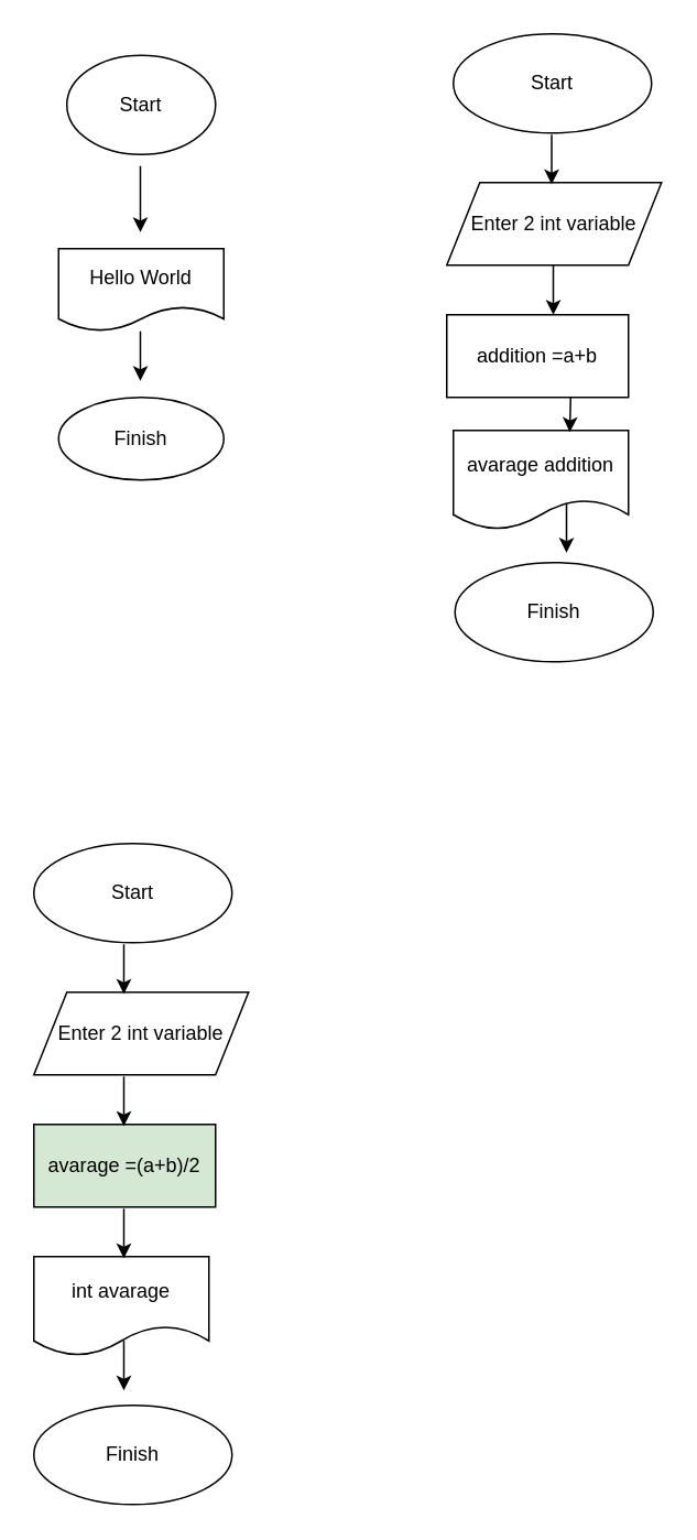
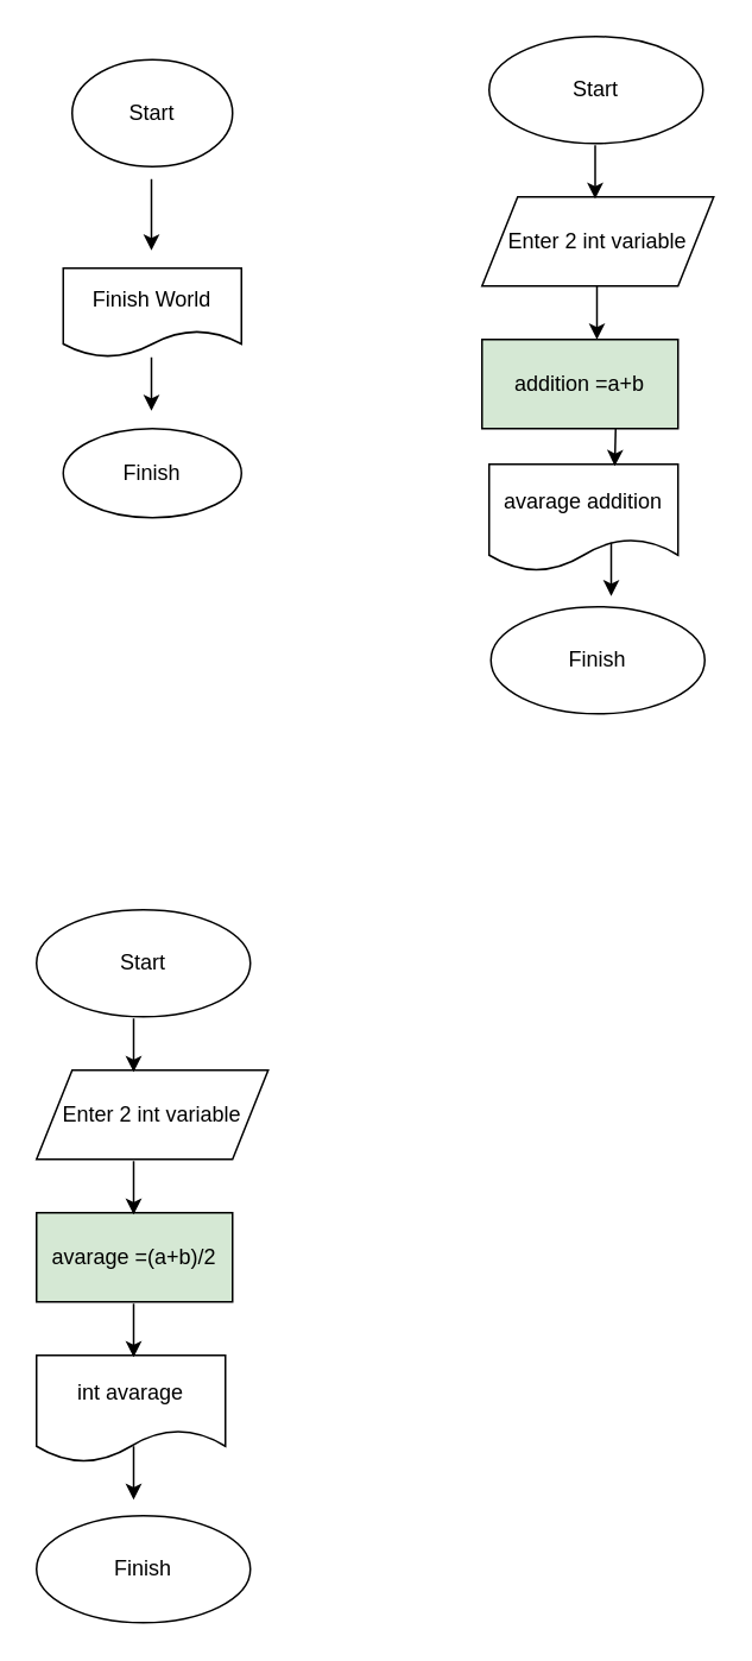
- <mxCell id="3" value="Hello World" style="shape=document;whiteSpace=wrap;html=1;boundedLbl=1;" vertex="1" parent="1"><mxGeometry x="35" y="150" width="100" height="50" as="geometry" /></mxCell>
+ <mxCell id="3" value="Finish World" style="shape=document;whiteSpace=wrap;html=1;boundedLbl=1;" vertex="1" parent="1"><mxGeometry x="35" y="150" width="100" height="50" as="geometry" /></mxCell>
- <mxCell id="9" value="addition =a+b" style="rounded=0;whiteSpace=wrap;html=1;" vertex="1" parent="1"><mxGeometry x="270" y="190" width="110" height="50" as="geometry" /></mxCell>
+ <mxCell id="9" value="addition =a+b" style="rounded=0;whiteSpace=wrap;html=1;fillColor=#d5e8d4;" vertex="1" parent="1"><mxGeometry x="270" y="190" width="110" height="50" as="geometry" /></mxCell>
